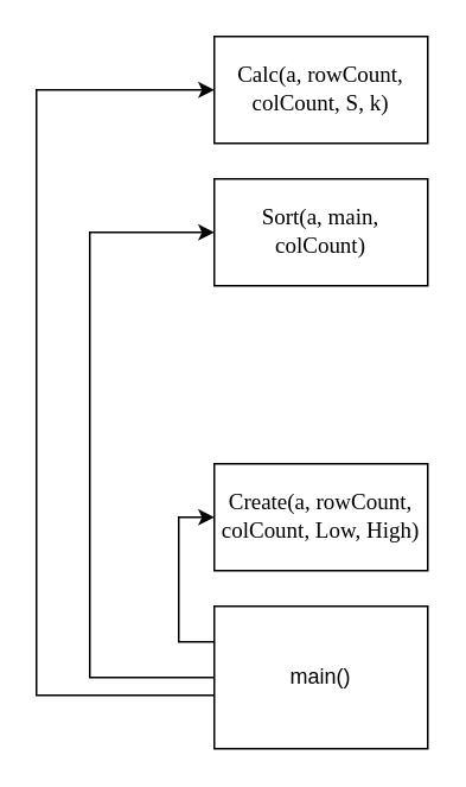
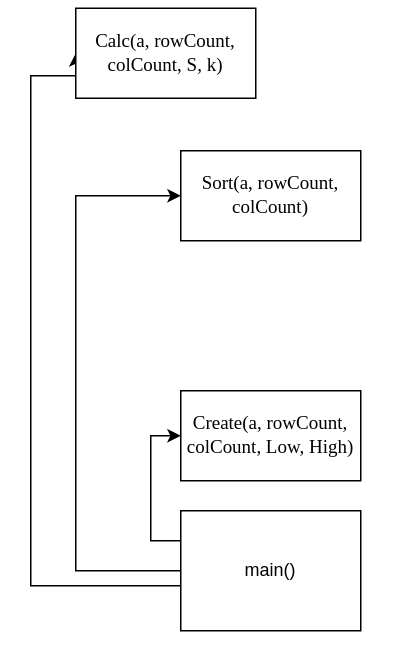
- <mxCell id="8" value="&lt;font face=&quot;Cascadia Mono&quot;&gt;&lt;span style=&quot;font-size: 12.667px;&quot;&gt;Calc(a, rowCount, colCount, S, k)&lt;/span&gt;&lt;/font&gt;" style="rounded=0;whiteSpace=wrap;html=1;" vertex="1" parent="1"><mxGeometry x="120" y="20" width="120" height="60" as="geometry" /></mxCell>
+ <mxCell id="8" value="&lt;font face=&quot;Cascadia Mono&quot;&gt;&lt;span style=&quot;font-size: 12.667px;&quot;&gt;Calc(a, rowCount, colCount, S, k)&lt;/span&gt;&lt;/font&gt;" style="rounded=0;whiteSpace=wrap;html=1;" vertex="1" parent="1"><mxGeometry x="50" y="5" width="120" height="60" as="geometry" /></mxCell>
- <mxCell id="7" value="&lt;font face=&quot;Cascadia Mono&quot;&gt;&lt;span style=&quot;font-size: 12.667px;&quot;&gt;Sort(a, main, colCount)&lt;/span&gt;&lt;/font&gt;" style="rounded=0;whiteSpace=wrap;html=1;" vertex="1" parent="1"><mxGeometry x="120" y="100" width="120" height="60" as="geometry" /></mxCell>
+ <mxCell id="7" value="&lt;font face=&quot;Cascadia Mono&quot;&gt;&lt;span style=&quot;font-size: 12.667px;&quot;&gt;Sort(a, rowCount, colCount)&lt;/span&gt;&lt;/font&gt;" style="rounded=0;whiteSpace=wrap;html=1;" vertex="1" parent="1"><mxGeometry x="120" y="100" width="120" height="60" as="geometry" /></mxCell>
